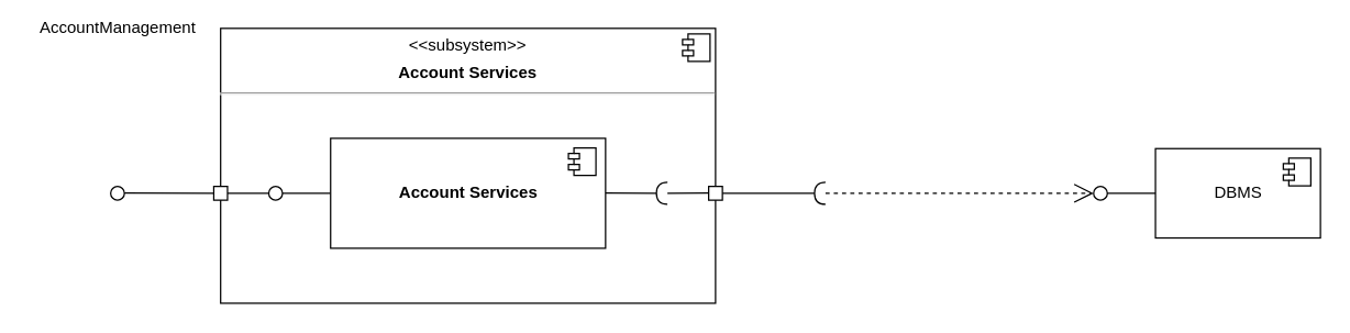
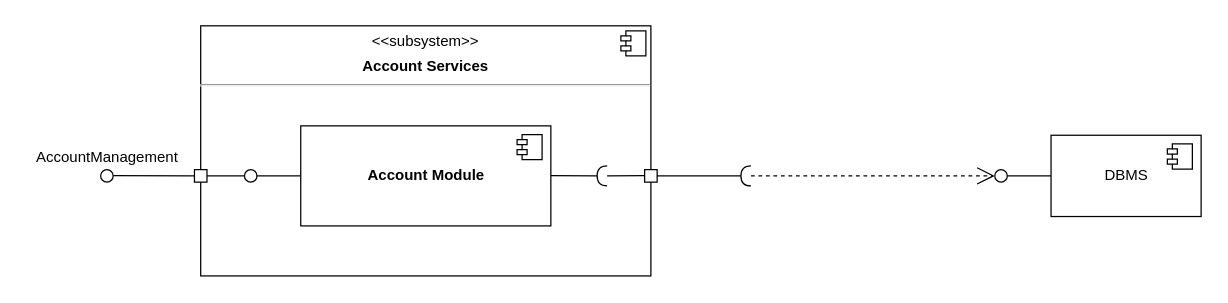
- <mxCell id="18" value="AccountManagement" style="text;html=1;align=center;verticalAlign=middle;resizable=0;points=[];autosize=1;" vertex="1" parent="1"><mxGeometry x="20" y="10" width="130" height="20" as="geometry" /></mxCell>
+ <mxCell id="18" value="AccountManagement" style="text;html=1;align=center;verticalAlign=middle;resizable=0;points=[];autosize=1;" vertex="1" parent="1"><mxGeometry x="20" y="115" width="130" height="20" as="geometry" /></mxCell>
- <mxCell id="16" value="&lt;b&gt;Account Services&lt;/b&gt;" style="html=1;dropTarget=0;" vertex="1" parent="1"><mxGeometry x="240" y="100" width="200" height="80" as="geometry" /></mxCell>
+ <mxCell id="16" value="&lt;b&gt;Account Module&lt;/b&gt;" style="html=1;dropTarget=0;" vertex="1" parent="1"><mxGeometry x="240" y="100" width="200" height="80" as="geometry" /></mxCell>
